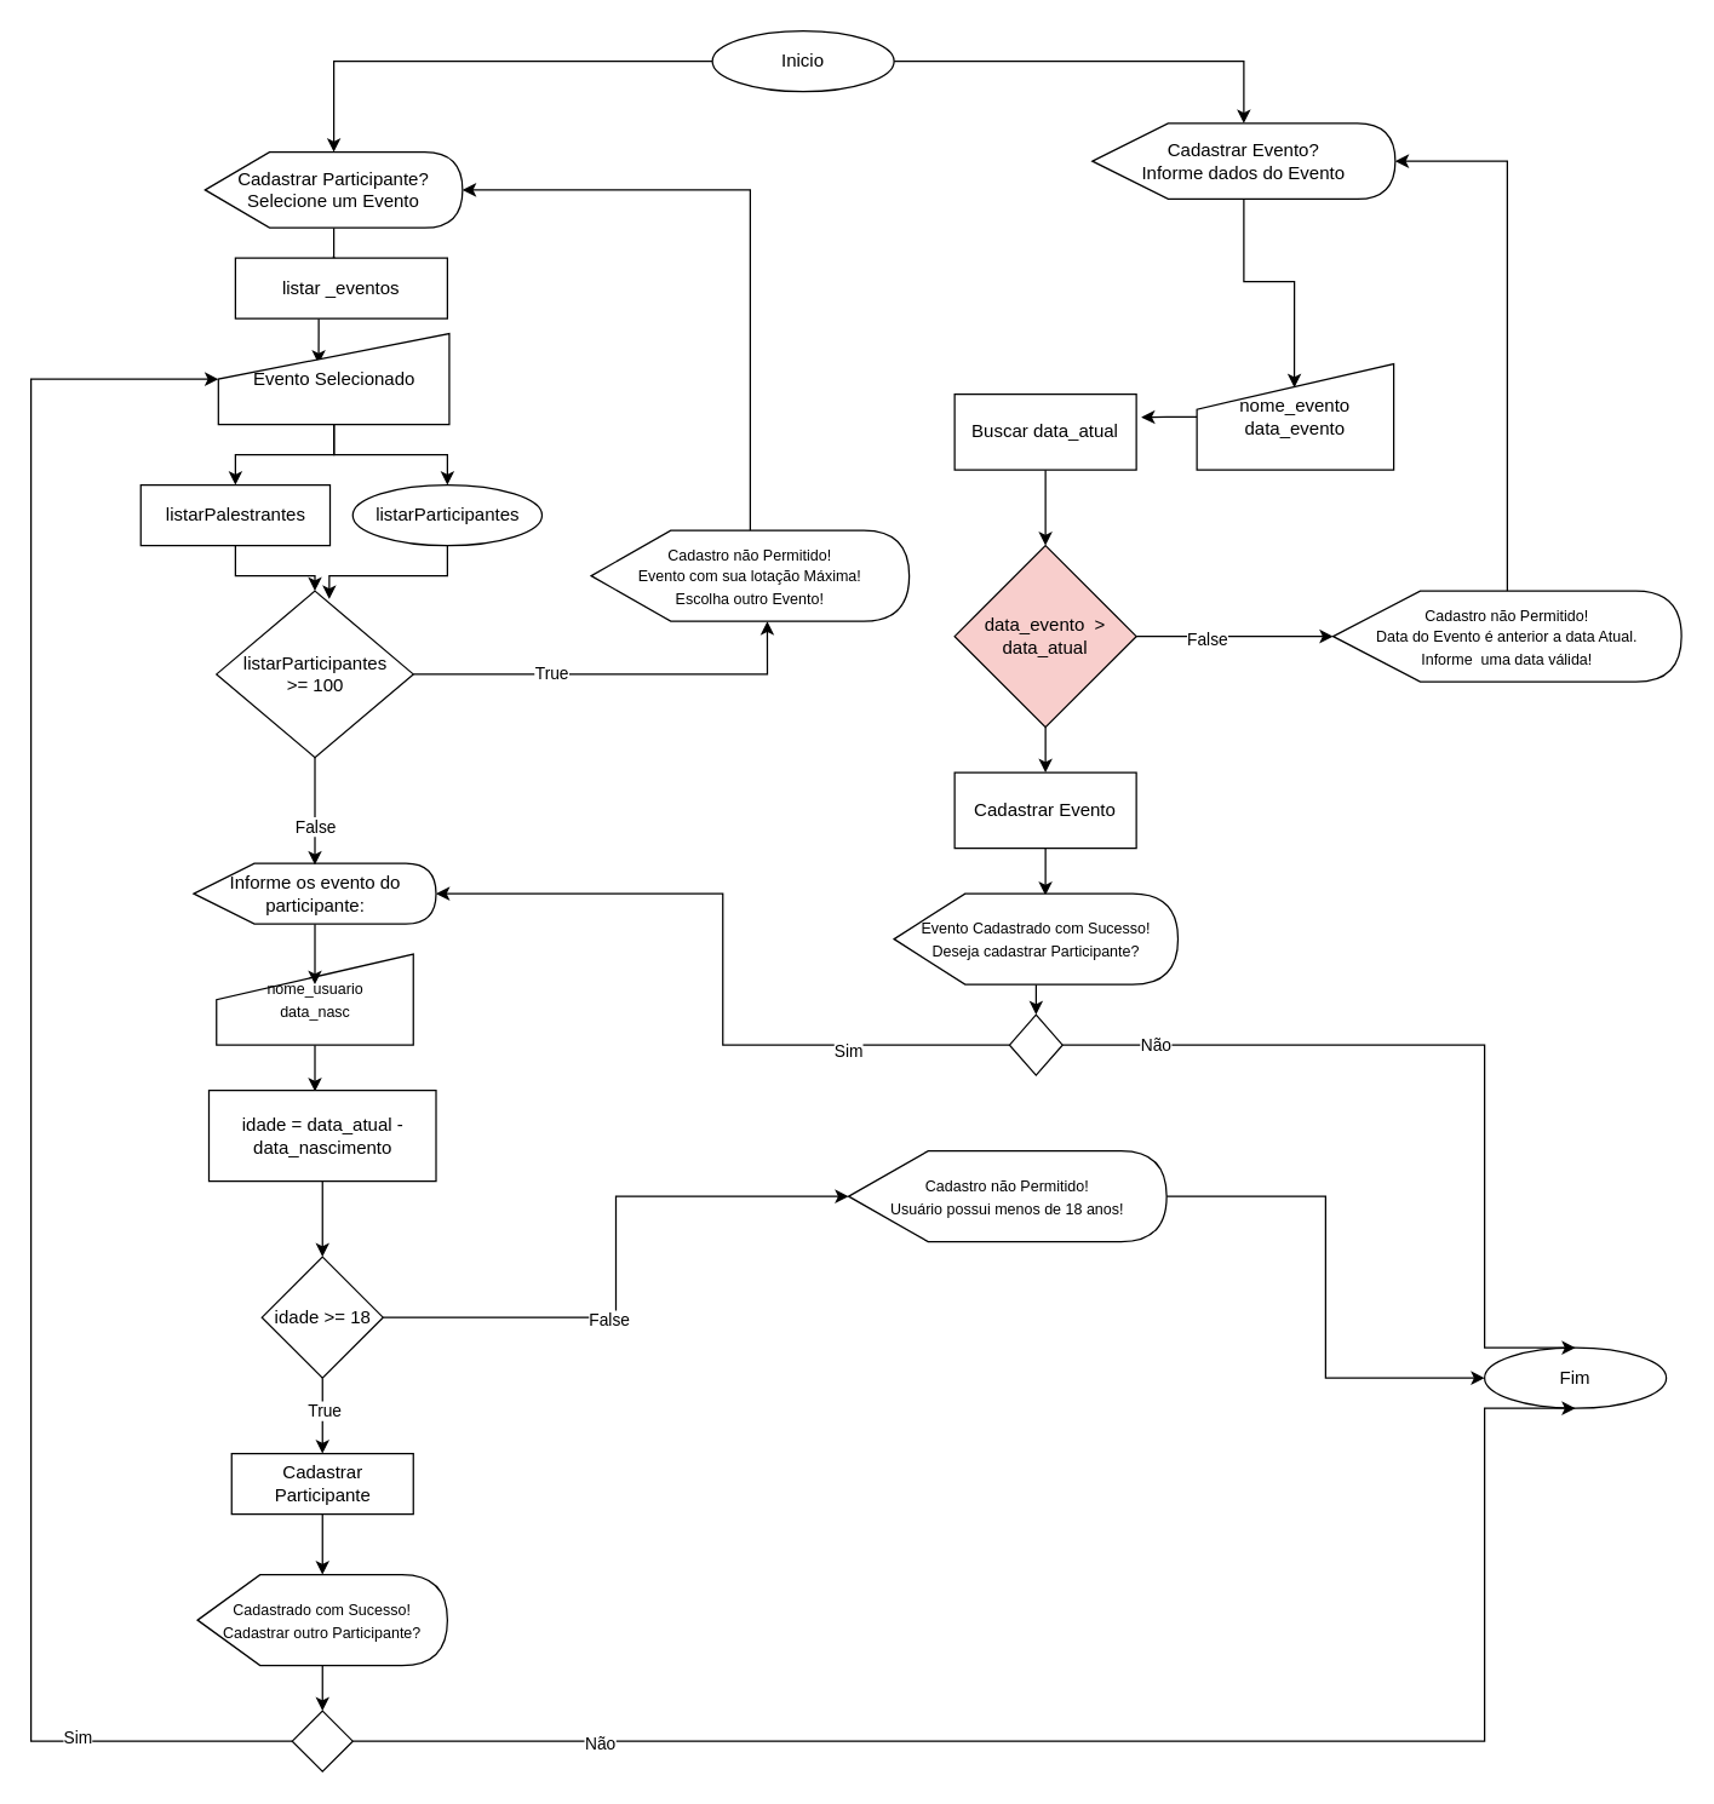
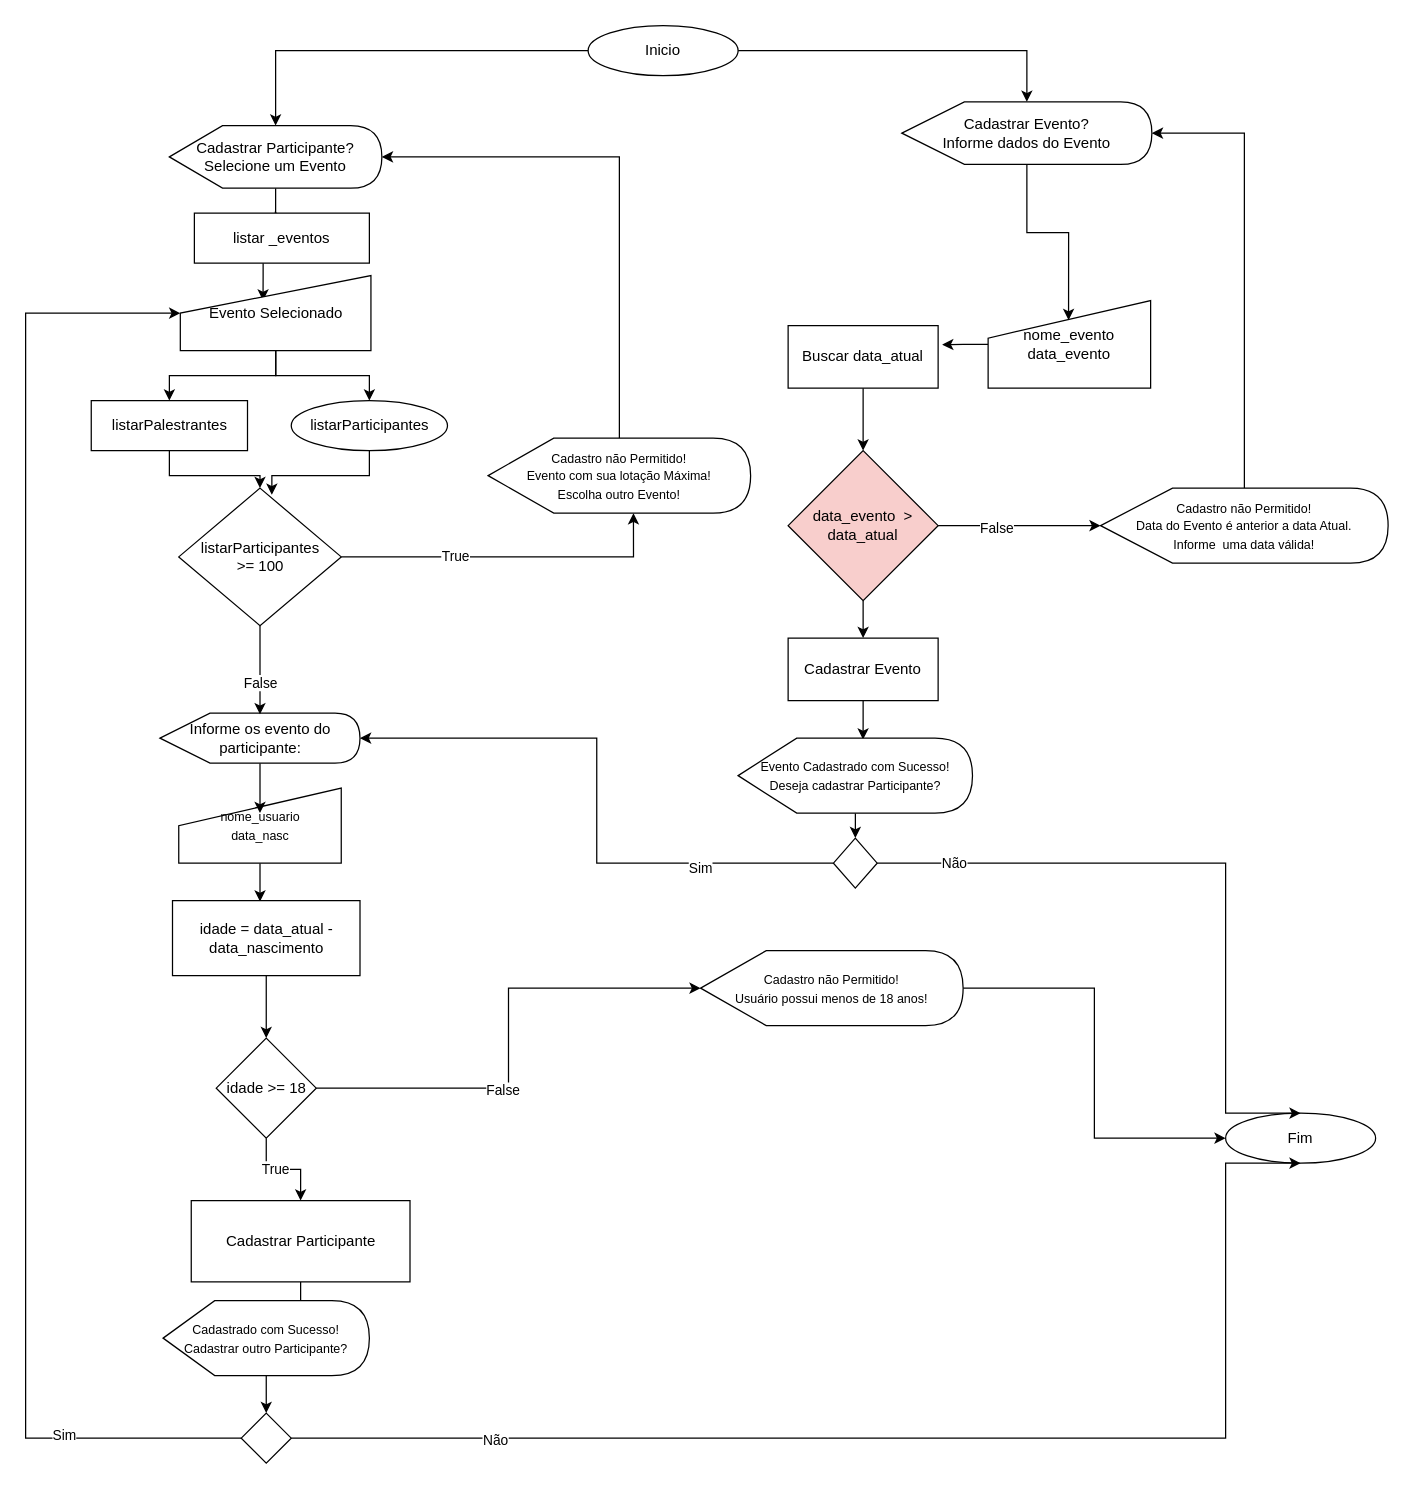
- <mxCell id="40" value="listarPalestrantes" style="rounded=0;whiteSpace=wrap;html=1;" vertex="1" parent="1"><mxGeometry x="92.5" y="320" width="125" height="40" as="geometry" /></mxCell>
+ <mxCell id="40" value="listarPalestrantes" style="rounded=0;whiteSpace=wrap;html=1;" vertex="1" parent="1"><mxGeometry x="72.5" y="320" width="125" height="40" as="geometry" /></mxCell>
- <mxCell id="38" value="Cadastrar Participante" style="rounded=0;whiteSpace=wrap;html=1;" vertex="1" parent="1"><mxGeometry x="152.5" y="960" width="120" height="40" as="geometry" /></mxCell>
+ <mxCell id="38" value="Cadastrar Participante" style="rounded=0;whiteSpace=wrap;html=1;" vertex="1" parent="1"><mxGeometry x="152.5" y="960" width="175" height="65" as="geometry" /></mxCell>
